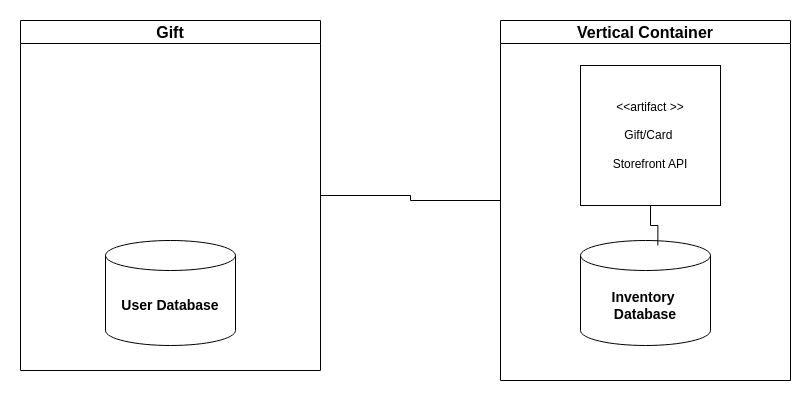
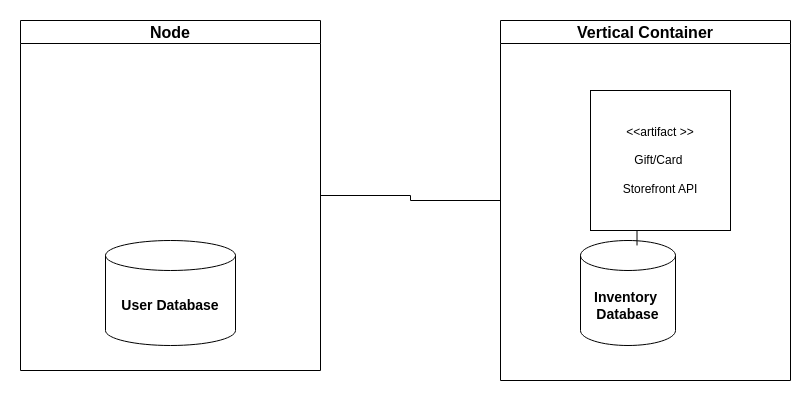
- <mxCell id="3" value="Gift" style="swimlane;whiteSpace=wrap;html=1;startSize=23;fontSize=16;" vertex="1" parent="1"><mxGeometry x="20" y="20" width="300" height="350" as="geometry" /></mxCell>
+ <mxCell id="3" value="Node" style="swimlane;whiteSpace=wrap;html=1;startSize=23;fontSize=16;" vertex="1" parent="1"><mxGeometry x="20" y="20" width="300" height="350" as="geometry" /></mxCell>
- <mxCell id="7" value="&amp;lt;&amp;lt;artifact &amp;gt;&amp;gt;&lt;div&gt;&lt;br&gt;&lt;/div&gt;&lt;div&gt;Gift/Card&amp;nbsp;&lt;/div&gt;&lt;div&gt;&lt;br&gt;&lt;/div&gt;&lt;div&gt;Storefront API&lt;/div&gt;" style="whiteSpace=wrap;html=1;aspect=fixed;" vertex="1" parent="5"><mxGeometry x="80" y="45" width="140" height="140" as="geometry" /></mxCell>
+ <mxCell id="7" value="&amp;lt;&amp;lt;artifact &amp;gt;&amp;gt;&lt;div&gt;&lt;br&gt;&lt;/div&gt;&lt;div&gt;Gift/Card&amp;nbsp;&lt;/div&gt;&lt;div&gt;&lt;br&gt;&lt;/div&gt;&lt;div&gt;Storefront API&lt;/div&gt;" style="whiteSpace=wrap;html=1;aspect=fixed;" vertex="1" parent="5"><mxGeometry x="90" y="70" width="140" height="140" as="geometry" /></mxCell>
- <mxCell id="6" value="&lt;b style=&quot;--un-translate-z: 0; --un-pan-x: ; --un-pan-y: ; --un-pinch-zoom: ; --un-scroll-snap-strictness: proximity; --un-ordinal: ; --un-slashed-zero: ; --un-numeric-figure: ; --un-numeric-spacing: ; --un-numeric-fraction: ; --un-border-spacing-x: 0; --un-border-spacing-y: 0; --un-ring-offset-shadow: 0 0 rgb(0 0 0 / 0); --un-ring-shadow: 0 0 rgb(0 0 0 / 0); --un-shadow-inset: ; --un-shadow: 0 0 rgb(0 0 0 / 0); --un-ring-inset: ; --un-ring-offset-width: 0px; --un-ring-offset-color: #fff; --un-ring-width: 0px; --un-ring-color: rgb(147 197 253 / .5); --un-blur: ; --un-brightness: ; --un-contrast: ; --un-drop-shadow: ; --un-grayscale: ; --un-hue-rotate: ; --un-invert: ; --un-saturate: ; --un-sepia: ; --un-backdrop-blur: ; --un-backdrop-brightness: ; --un-backdrop-contrast: ; --un-backdrop-grayscale: ; --un-backdrop-hue-rotate: ; --un-backdrop-invert: ; --un-backdrop-opacity: ; --un-backdrop-saturate: ; --un-backdrop-sepia: ;&quot;&gt;&lt;font style=&quot;--un-translate-z: 0; --un-pan-x: ; --un-pan-y: ; --un-pinch-zoom: ; --un-scroll-snap-strictness: proximity; --un-ordinal: ; --un-slashed-zero: ; --un-numeric-figure: ; --un-numeric-spacing: ; --un-numeric-fraction: ; --un-border-spacing-x: 0; --un-border-spacing-y: 0; --un-ring-offset-shadow: 0 0 rgb(0 0 0 / 0); --un-ring-shadow: 0 0 rgb(0 0 0 / 0); --un-shadow-inset: ; --un-shadow: 0 0 rgb(0 0 0 / 0); --un-ring-inset: ; --un-ring-offset-width: 0px; --un-ring-offset-color: #fff; --un-ring-width: 0px; --un-ring-color: rgb(147 197 253 / .5); --un-blur: ; --un-brightness: ; --un-contrast: ; --un-drop-shadow: ; --un-grayscale: ; --un-hue-rotate: ; --un-invert: ; --un-saturate: ; --un-sepia: ; --un-backdrop-blur: ; --un-backdrop-brightness: ; --un-backdrop-contrast: ; --un-backdrop-grayscale: ; --un-backdrop-hue-rotate: ; --un-backdrop-invert: ; --un-backdrop-opacity: ; --un-backdrop-saturate: ; --un-backdrop-sepia: ; font-size: 14px;&quot;&gt;Inventory&amp;nbsp; Database&lt;/font&gt;&lt;/b&gt;" style="shape=cylinder3;whiteSpace=wrap;html=1;boundedLbl=1;backgroundOutline=1;size=15;" vertex="1" parent="5"><mxGeometry x="80" y="220" width="130" height="105" as="geometry" /></mxCell>
+ <mxCell id="6" value="&lt;b style=&quot;--un-translate-z: 0; --un-pan-x: ; --un-pan-y: ; --un-pinch-zoom: ; --un-scroll-snap-strictness: proximity; --un-ordinal: ; --un-slashed-zero: ; --un-numeric-figure: ; --un-numeric-spacing: ; --un-numeric-fraction: ; --un-border-spacing-x: 0; --un-border-spacing-y: 0; --un-ring-offset-shadow: 0 0 rgb(0 0 0 / 0); --un-ring-shadow: 0 0 rgb(0 0 0 / 0); --un-shadow-inset: ; --un-shadow: 0 0 rgb(0 0 0 / 0); --un-ring-inset: ; --un-ring-offset-width: 0px; --un-ring-offset-color: #fff; --un-ring-width: 0px; --un-ring-color: rgb(147 197 253 / .5); --un-blur: ; --un-brightness: ; --un-contrast: ; --un-drop-shadow: ; --un-grayscale: ; --un-hue-rotate: ; --un-invert: ; --un-saturate: ; --un-sepia: ; --un-backdrop-blur: ; --un-backdrop-brightness: ; --un-backdrop-contrast: ; --un-backdrop-grayscale: ; --un-backdrop-hue-rotate: ; --un-backdrop-invert: ; --un-backdrop-opacity: ; --un-backdrop-saturate: ; --un-backdrop-sepia: ;&quot;&gt;&lt;font style=&quot;--un-translate-z: 0; --un-pan-x: ; --un-pan-y: ; --un-pinch-zoom: ; --un-scroll-snap-strictness: proximity; --un-ordinal: ; --un-slashed-zero: ; --un-numeric-figure: ; --un-numeric-spacing: ; --un-numeric-fraction: ; --un-border-spacing-x: 0; --un-border-spacing-y: 0; --un-ring-offset-shadow: 0 0 rgb(0 0 0 / 0); --un-ring-shadow: 0 0 rgb(0 0 0 / 0); --un-shadow-inset: ; --un-shadow: 0 0 rgb(0 0 0 / 0); --un-ring-inset: ; --un-ring-offset-width: 0px; --un-ring-offset-color: #fff; --un-ring-width: 0px; --un-ring-color: rgb(147 197 253 / .5); --un-blur: ; --un-brightness: ; --un-contrast: ; --un-drop-shadow: ; --un-grayscale: ; --un-hue-rotate: ; --un-invert: ; --un-saturate: ; --un-sepia: ; --un-backdrop-blur: ; --un-backdrop-brightness: ; --un-backdrop-contrast: ; --un-backdrop-grayscale: ; --un-backdrop-hue-rotate: ; --un-backdrop-invert: ; --un-backdrop-opacity: ; --un-backdrop-saturate: ; --un-backdrop-sepia: ; font-size: 14px;&quot;&gt;Inventory&amp;nbsp; Database&lt;/font&gt;&lt;/b&gt;" style="shape=cylinder3;whiteSpace=wrap;html=1;boundedLbl=1;backgroundOutline=1;size=15;" vertex="1" parent="5"><mxGeometry x="80" y="220" width="95" height="105" as="geometry" /></mxCell>
